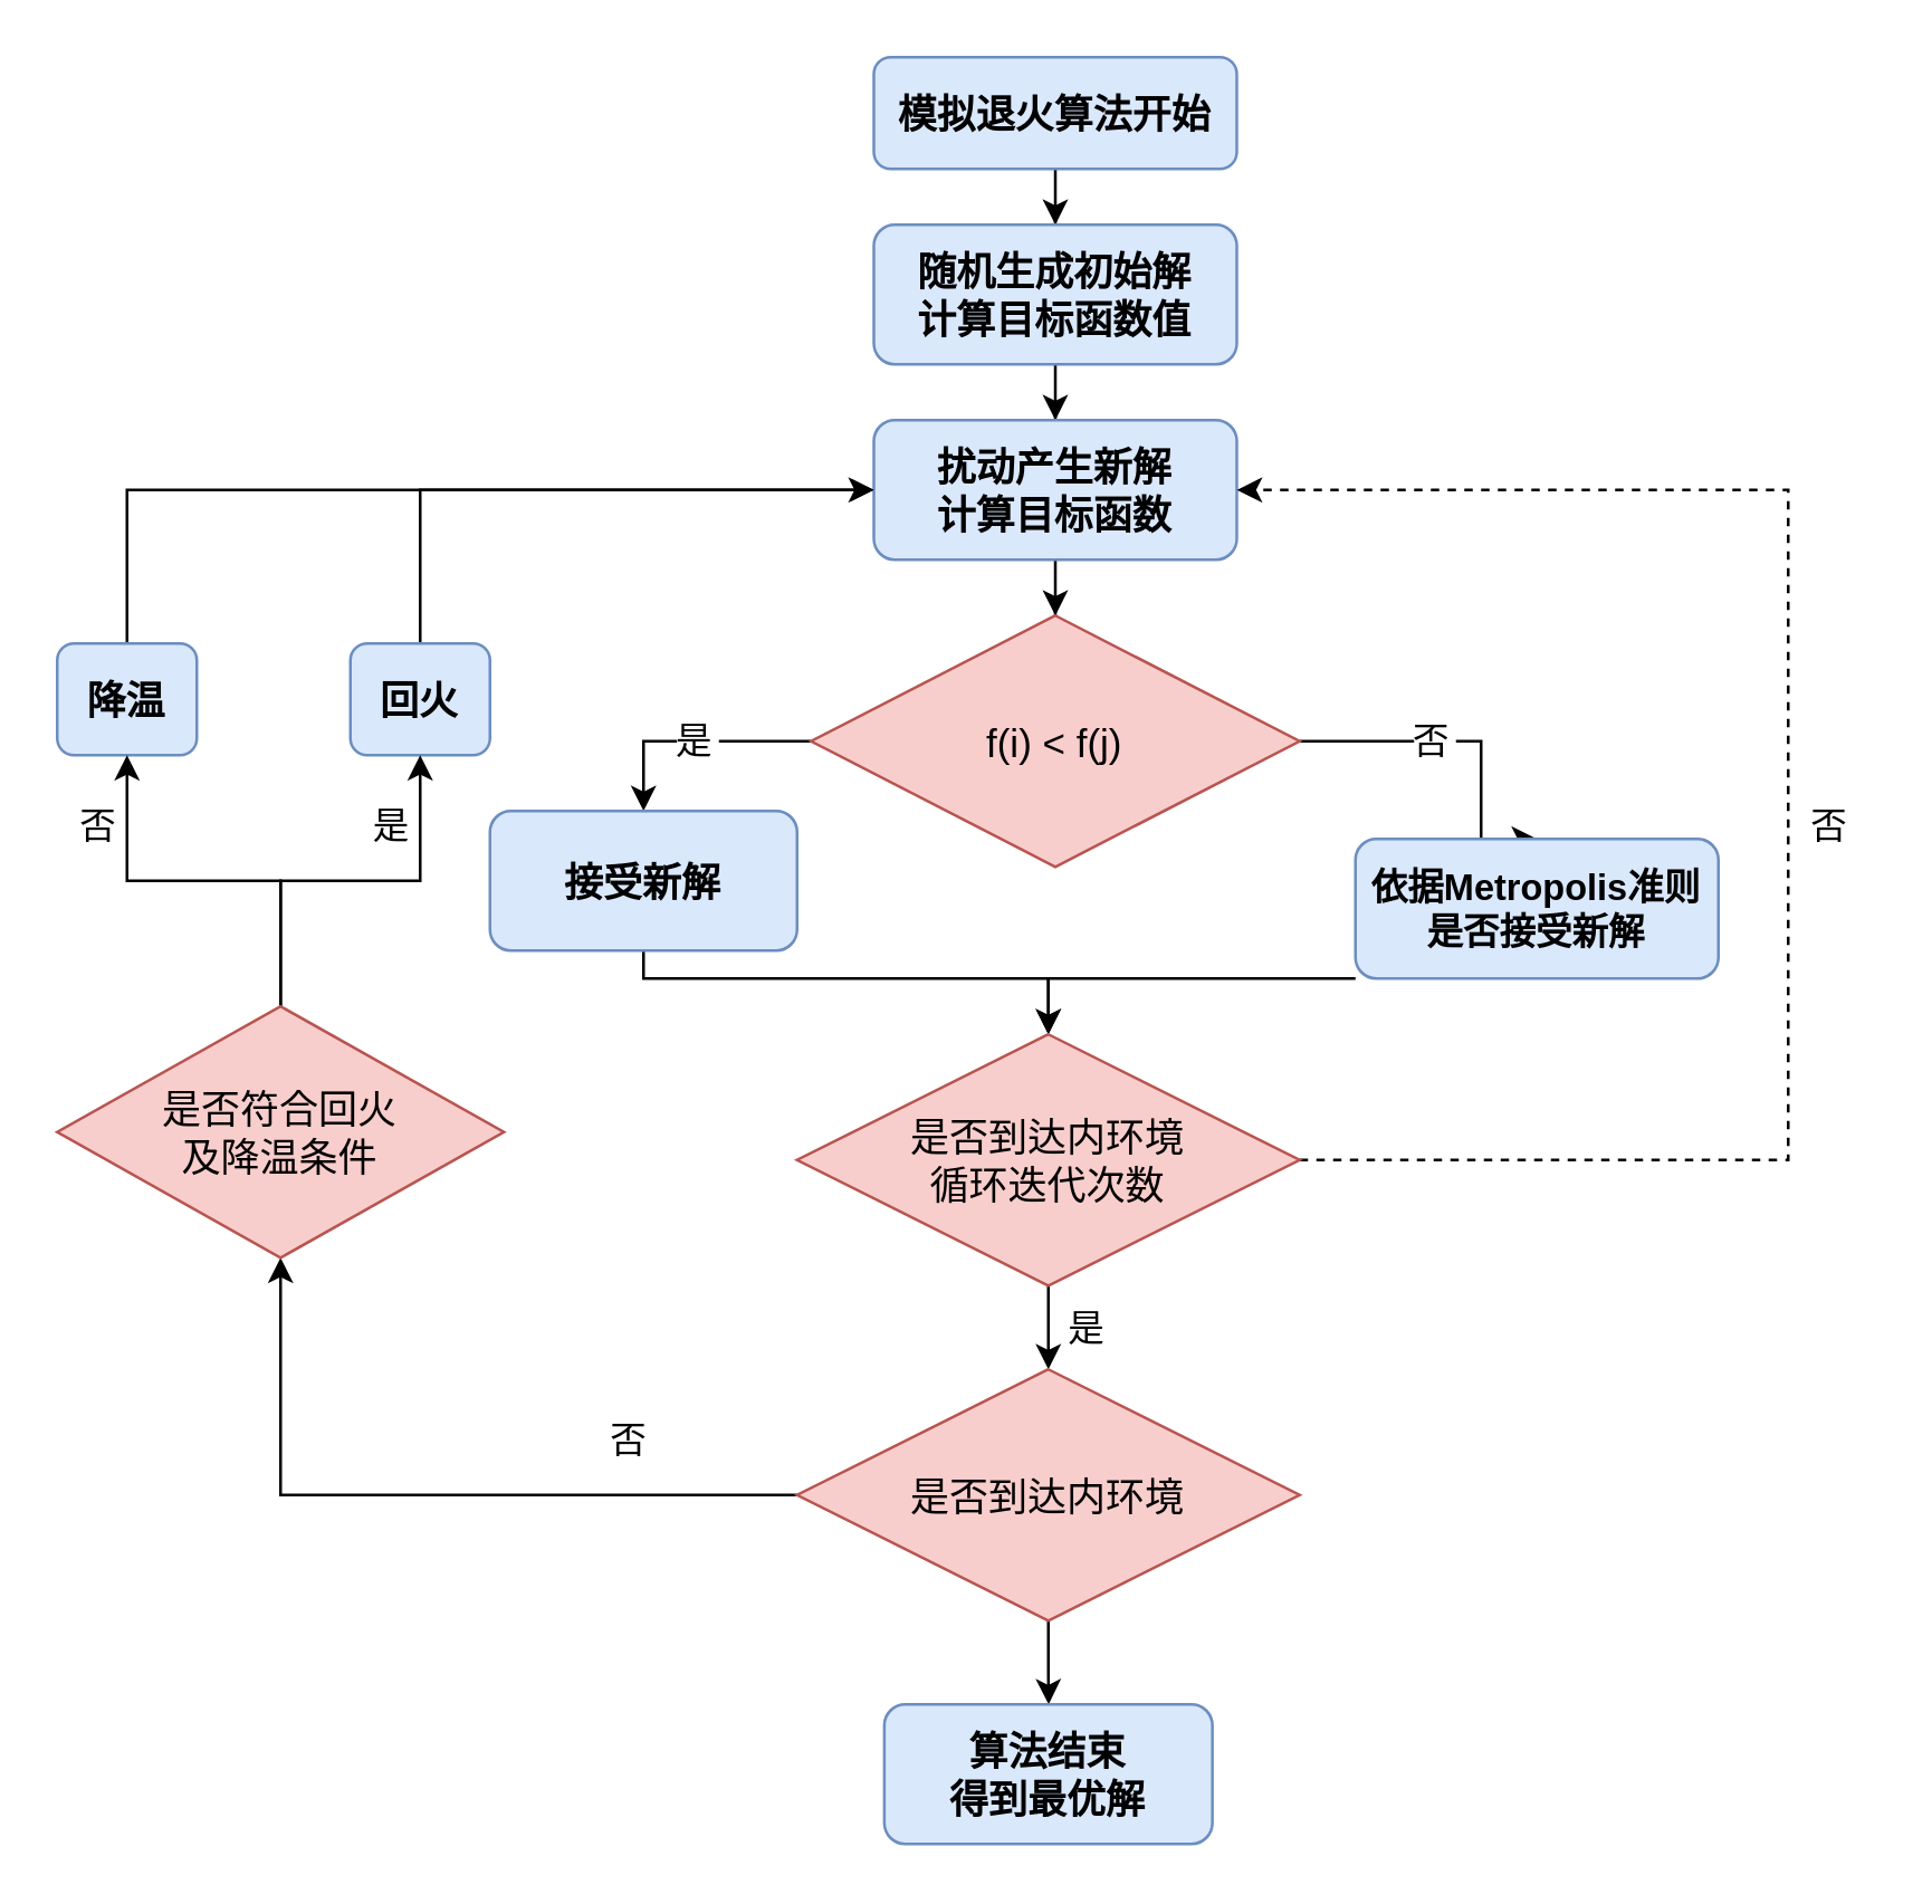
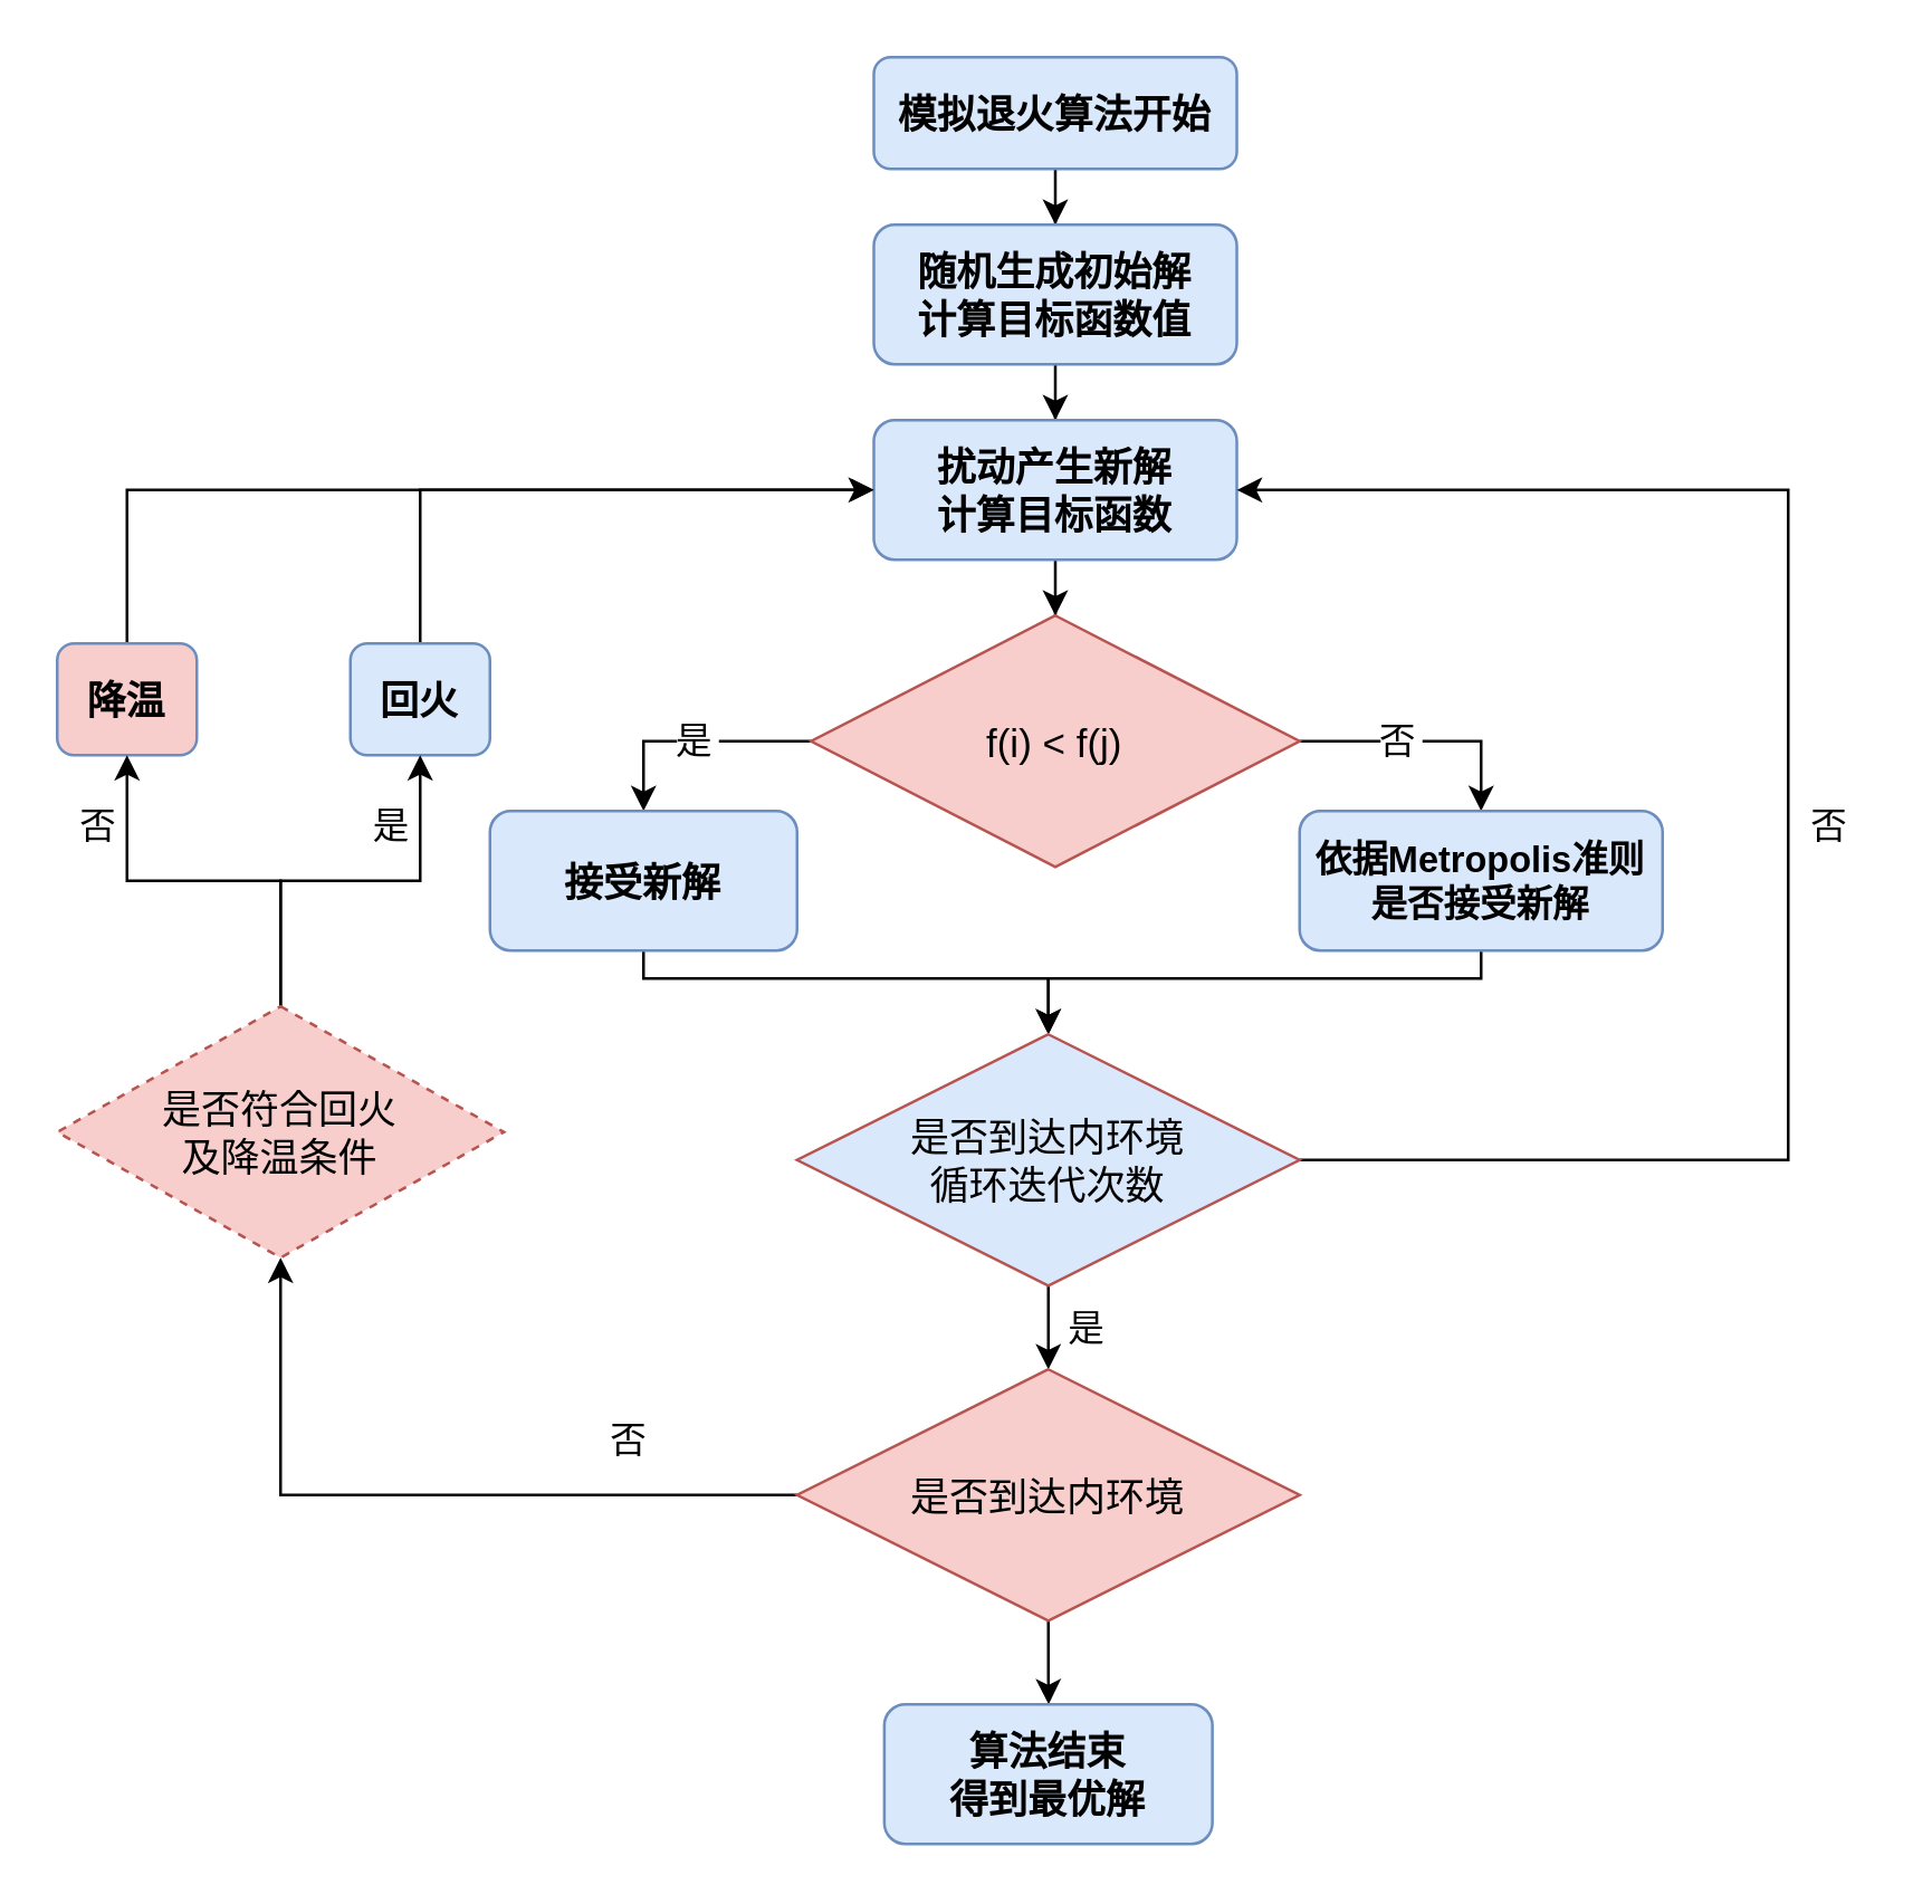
- <mxCell id="25" value="降温" style="rounded=1;fontStyle=1;fillColor=#dae8fc;strokeColor=#6c8ebf;fontSize=14;" vertex="1" parent="1"><mxGeometry x="20" y="230" width="50" height="40" as="geometry" /></mxCell>
+ <mxCell id="25" value="降温" style="rounded=1;fontStyle=1;fillColor=#f8cecc;strokeColor=#6c8ebf;fontSize=14;" vertex="1" parent="1"><mxGeometry x="20" y="230" width="50" height="40" as="geometry" /></mxCell>
- <mxCell id="18" style="edgeStyle=orthogonalEdgeStyle;rounded=0;orthogonalLoop=1;jettySize=auto;entryX=1;entryY=0.5;entryDx=0;entryDy=0;fontSize=13;dashed=1;" edge="1" parent="1" source="19" target="7"><mxGeometry relative="1" as="geometry"><Array as="points"><mxPoint x="640" y="415" /><mxPoint x="640" y="175" /></Array></mxGeometry></mxCell>
+ <mxCell id="18" style="edgeStyle=orthogonalEdgeStyle;rounded=0;orthogonalLoop=1;jettySize=auto;entryX=1;entryY=0.5;entryDx=0;entryDy=0;fontSize=13;" edge="1" parent="1" source="19" target="7"><mxGeometry relative="1" as="geometry"><Array as="points"><mxPoint x="640" y="415" /><mxPoint x="640" y="175" /></Array></mxGeometry></mxCell>
- <mxCell id="16" value="依据Metropolis准则&#10;是否接受新解" style="rounded=1;fontStyle=1;fillColor=#dae8fc;strokeColor=#6c8ebf;fontSize=13;" vertex="1" parent="1"><mxGeometry x="485" y="300" width="130" height="50" as="geometry" /></mxCell>
+ <mxCell id="16" value="依据Metropolis准则&#10;是否接受新解" style="rounded=1;fontStyle=1;fillColor=#dae8fc;strokeColor=#6c8ebf;fontSize=13;" vertex="1" parent="1"><mxGeometry x="465" y="290" width="130" height="50" as="geometry" /></mxCell>
- <mxCell id="30" value="是否符合回火&#10;及降温条件" style="rhombus;fontSize=14;fillColor=#f8cecc;strokeColor=#b85450;" vertex="1" parent="1"><mxGeometry x="20" y="360" width="160" height="90" as="geometry" /></mxCell>
+ <mxCell id="30" value="是否符合回火&#10;及降温条件" style="rhombus;fontSize=14;fillColor=#f8cecc;strokeColor=#b85450;dashed=1;" vertex="1" parent="1"><mxGeometry x="20" y="360" width="160" height="90" as="geometry" /></mxCell>
- <mxCell id="19" value="是否到达内环境&#10;循环迭代次数" style="rhombus;fontSize=14;fillColor=#f8cecc;strokeColor=#b85450;" vertex="1" parent="1"><mxGeometry x="285" y="370" width="180" height="90" as="geometry" /></mxCell>
+ <mxCell id="19" value="是否到达内环境&#10;循环迭代次数" style="rhombus;fontSize=14;fillColor=#dae8fc;strokeColor=#b85450;" vertex="1" parent="1"><mxGeometry x="285" y="370" width="180" height="90" as="geometry" /></mxCell>
